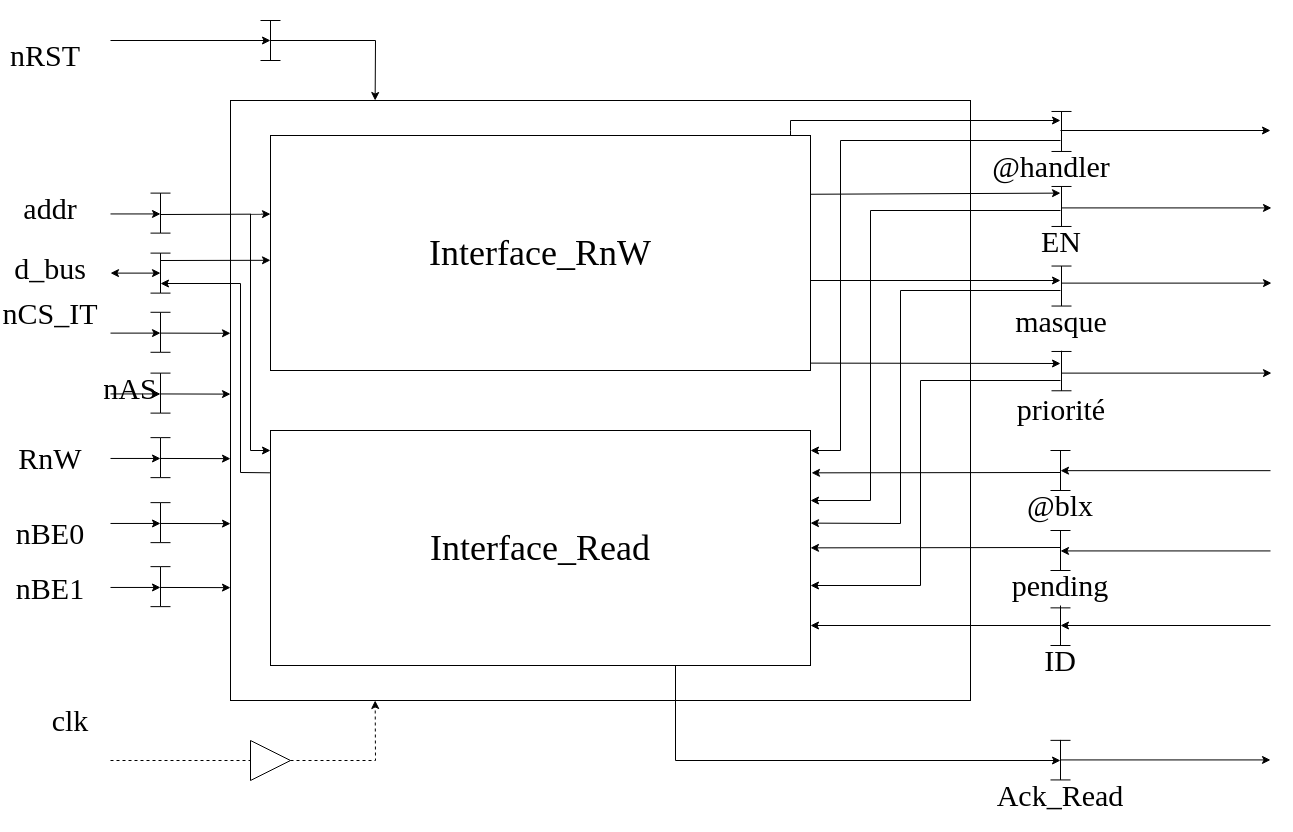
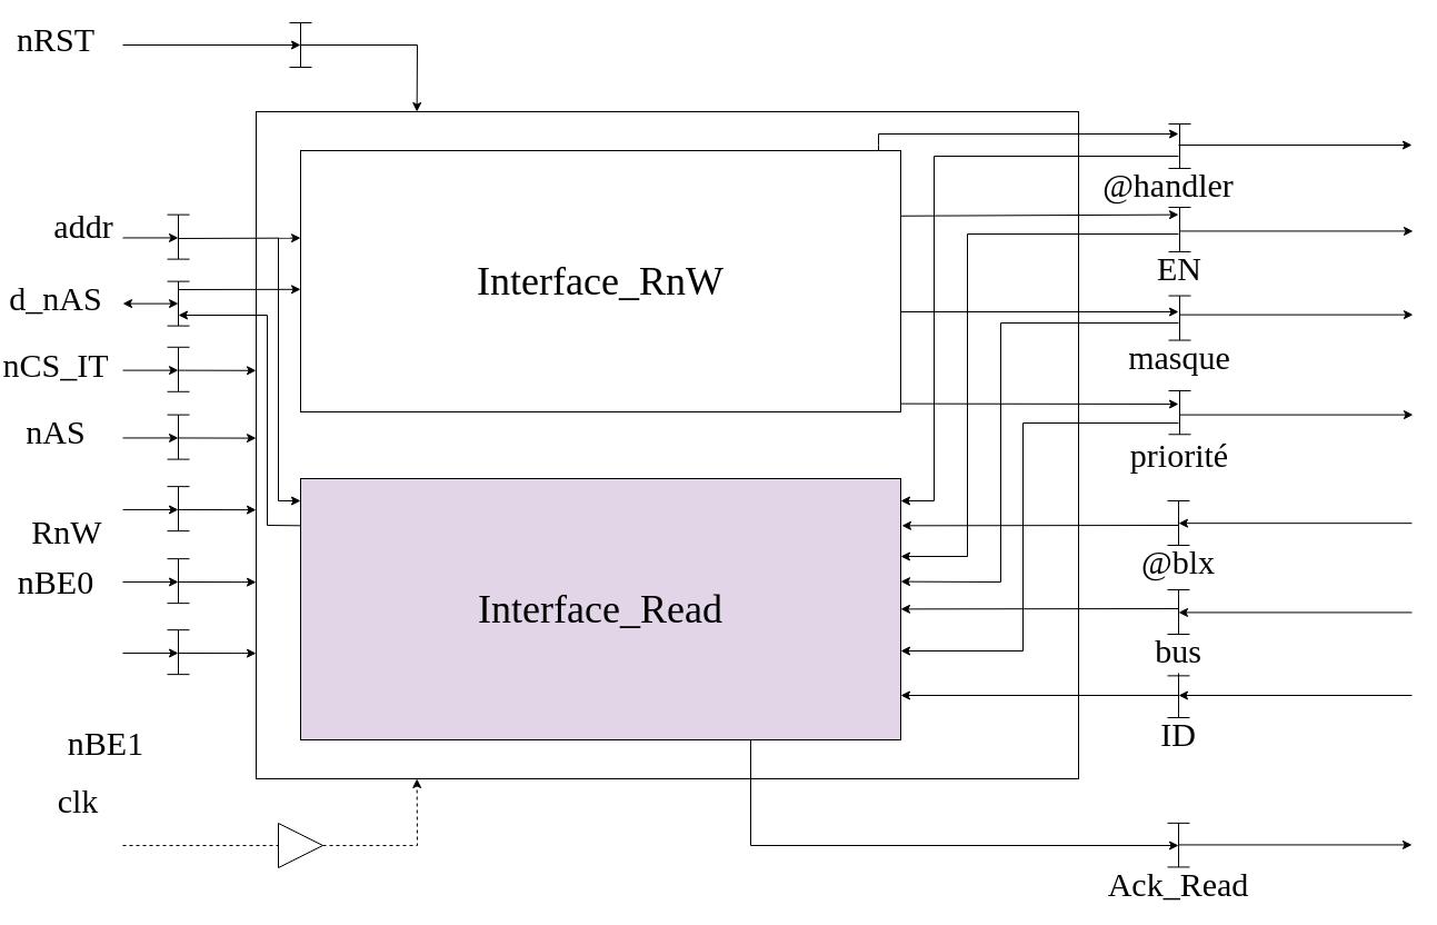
- <mxCell id="4" value="nRST" style="text;html=1;strokeColor=none;fillColor=none;align=center;verticalAlign=middle;whiteSpace=wrap;rounded=0;fontFamily=Verdana;fontSize=30;" parent="1" vertex="1"><mxGeometry x="15" y="40" width="60" height="30" as="geometry" /></mxCell>
+ <mxCell id="4" value="nRST" style="text;html=1;strokeColor=none;fillColor=none;align=center;verticalAlign=middle;whiteSpace=wrap;rounded=0;fontFamily=Verdana;fontSize=30;" parent="1" vertex="1"><mxGeometry x="20" y="20" width="60" height="30" as="geometry" /></mxCell>
- <mxCell id="5" value="addr" style="text;html=1;strokeColor=none;fillColor=none;align=center;verticalAlign=middle;whiteSpace=wrap;rounded=0;fontFamily=Verdana;fontSize=30;" parent="1" vertex="1"><mxGeometry x="20" y="192.62" width="60" height="30" as="geometry" /></mxCell>
+ <mxCell id="5" value="addr" style="text;html=1;strokeColor=none;fillColor=none;align=center;verticalAlign=middle;whiteSpace=wrap;rounded=0;fontFamily=Verdana;fontSize=30;" parent="1" vertex="1"><mxGeometry x="45" y="187.62" width="60" height="30" as="geometry" /></mxCell>
- <mxCell id="6" value="d_bus" style="text;html=1;strokeColor=none;fillColor=none;align=center;verticalAlign=middle;whiteSpace=wrap;rounded=0;fontFamily=Verdana;fontSize=30;" parent="1" vertex="1"><mxGeometry x="20" y="252.62" width="60" height="30" as="geometry" /></mxCell>
+ <mxCell id="6" value="d_nAS" style="text;html=1;strokeColor=none;fillColor=none;align=center;verticalAlign=middle;whiteSpace=wrap;rounded=0;fontFamily=Verdana;fontSize=30;" parent="1" vertex="1"><mxGeometry x="20" y="252.62" width="60" height="30" as="geometry" /></mxCell>
- <mxCell id="11" value="nCS_IT" style="text;html=1;strokeColor=none;fillColor=none;align=center;verticalAlign=middle;whiteSpace=wrap;rounded=0;fontFamily=Verdana;fontSize=30;" parent="1" vertex="1"><mxGeometry x="20" y="297.62" width="60" height="30" as="geometry" /></mxCell>
+ <mxCell id="11" value="nCS_IT" style="text;html=1;strokeColor=none;fillColor=none;align=center;verticalAlign=middle;whiteSpace=wrap;rounded=0;fontFamily=Verdana;fontSize=30;" parent="1" vertex="1"><mxGeometry x="20" y="312.62" width="60" height="30" as="geometry" /></mxCell>
- <mxCell id="7" value="nAS" style="text;html=1;strokeColor=none;fillColor=none;align=center;verticalAlign=middle;whiteSpace=wrap;rounded=0;fontFamily=Verdana;fontSize=30;" parent="1" vertex="1"><mxGeometry x="100" y="372.62" width="60" height="30" as="geometry" /></mxCell>
+ <mxCell id="7" value="nAS" style="text;html=1;strokeColor=none;fillColor=none;align=center;verticalAlign=middle;whiteSpace=wrap;rounded=0;fontFamily=Verdana;fontSize=30;" parent="1" vertex="1"><mxGeometry x="20" y="372.62" width="60" height="30" as="geometry" /></mxCell>
- <mxCell id="8" value="RnW" style="text;html=1;strokeColor=none;fillColor=none;align=center;verticalAlign=middle;whiteSpace=wrap;rounded=0;fontFamily=Verdana;fontSize=30;" parent="1" vertex="1"><mxGeometry x="20" y="442.62" width="60" height="30" as="geometry" /></mxCell>
+ <mxCell id="8" value="RnW" style="text;html=1;strokeColor=none;fillColor=none;align=center;verticalAlign=middle;whiteSpace=wrap;rounded=0;fontFamily=Verdana;fontSize=30;" parent="1" vertex="1"><mxGeometry x="30" y="462.62" width="60" height="30" as="geometry" /></mxCell>
- <mxCell id="9" value="nBE0" style="text;html=1;strokeColor=none;fillColor=none;align=center;verticalAlign=middle;whiteSpace=wrap;rounded=0;fontFamily=Verdana;fontSize=30;" parent="1" vertex="1"><mxGeometry x="20" y="517.62" width="60" height="30" as="geometry" /></mxCell>
+ <mxCell id="9" value="nBE0" style="text;html=1;strokeColor=none;fillColor=none;align=center;verticalAlign=middle;whiteSpace=wrap;rounded=0;fontFamily=Verdana;fontSize=30;" parent="1" vertex="1"><mxGeometry x="20" y="507.62" width="60" height="30" as="geometry" /></mxCell>
- <mxCell id="84" value="&lt;font style=&quot;font-size: 36px;&quot; face=&quot;Verdana&quot;&gt;Interface_Read&lt;/font&gt;" style="rounded=0;whiteSpace=wrap;html=1;" parent="1" vertex="1"><mxGeometry x="270" y="430" width="540" height="235" as="geometry" /></mxCell>
+ <mxCell id="84" value="&lt;font style=&quot;font-size: 36px;&quot; face=&quot;Verdana&quot;&gt;Interface_Read&lt;/font&gt;" style="rounded=0;whiteSpace=wrap;html=1;fillColor=#e1d5e7;" parent="1" vertex="1"><mxGeometry x="270" y="430" width="540" height="235" as="geometry" /></mxCell>
- <mxCell id="59" value="pending" style="text;html=1;strokeColor=none;fillColor=none;align=center;verticalAlign=middle;whiteSpace=wrap;rounded=0;fontFamily=Verdana;fontSize=30;" parent="1" vertex="1"><mxGeometry x="1030" y="570.43" width="60" height="30" as="geometry" /></mxCell>
+ <mxCell id="59" value="bus" style="text;html=1;strokeColor=none;fillColor=none;align=center;verticalAlign=middle;whiteSpace=wrap;rounded=0;fontFamily=Verdana;fontSize=30;" parent="1" vertex="1"><mxGeometry x="1030" y="570.43" width="60" height="30" as="geometry" /></mxCell>
- <mxCell id="10" value="nBE1" style="text;html=1;strokeColor=none;fillColor=none;align=center;verticalAlign=middle;whiteSpace=wrap;rounded=0;fontFamily=Verdana;fontSize=30;" parent="1" vertex="1"><mxGeometry x="20" y="572.62" width="60" height="30" as="geometry" /></mxCell>
+ <mxCell id="10" value="nBE1" style="text;html=1;strokeColor=none;fillColor=none;align=center;verticalAlign=middle;whiteSpace=wrap;rounded=0;fontFamily=Verdana;fontSize=30;" parent="1" vertex="1"><mxGeometry x="65" y="652.62" width="60" height="30" as="geometry" /></mxCell>
